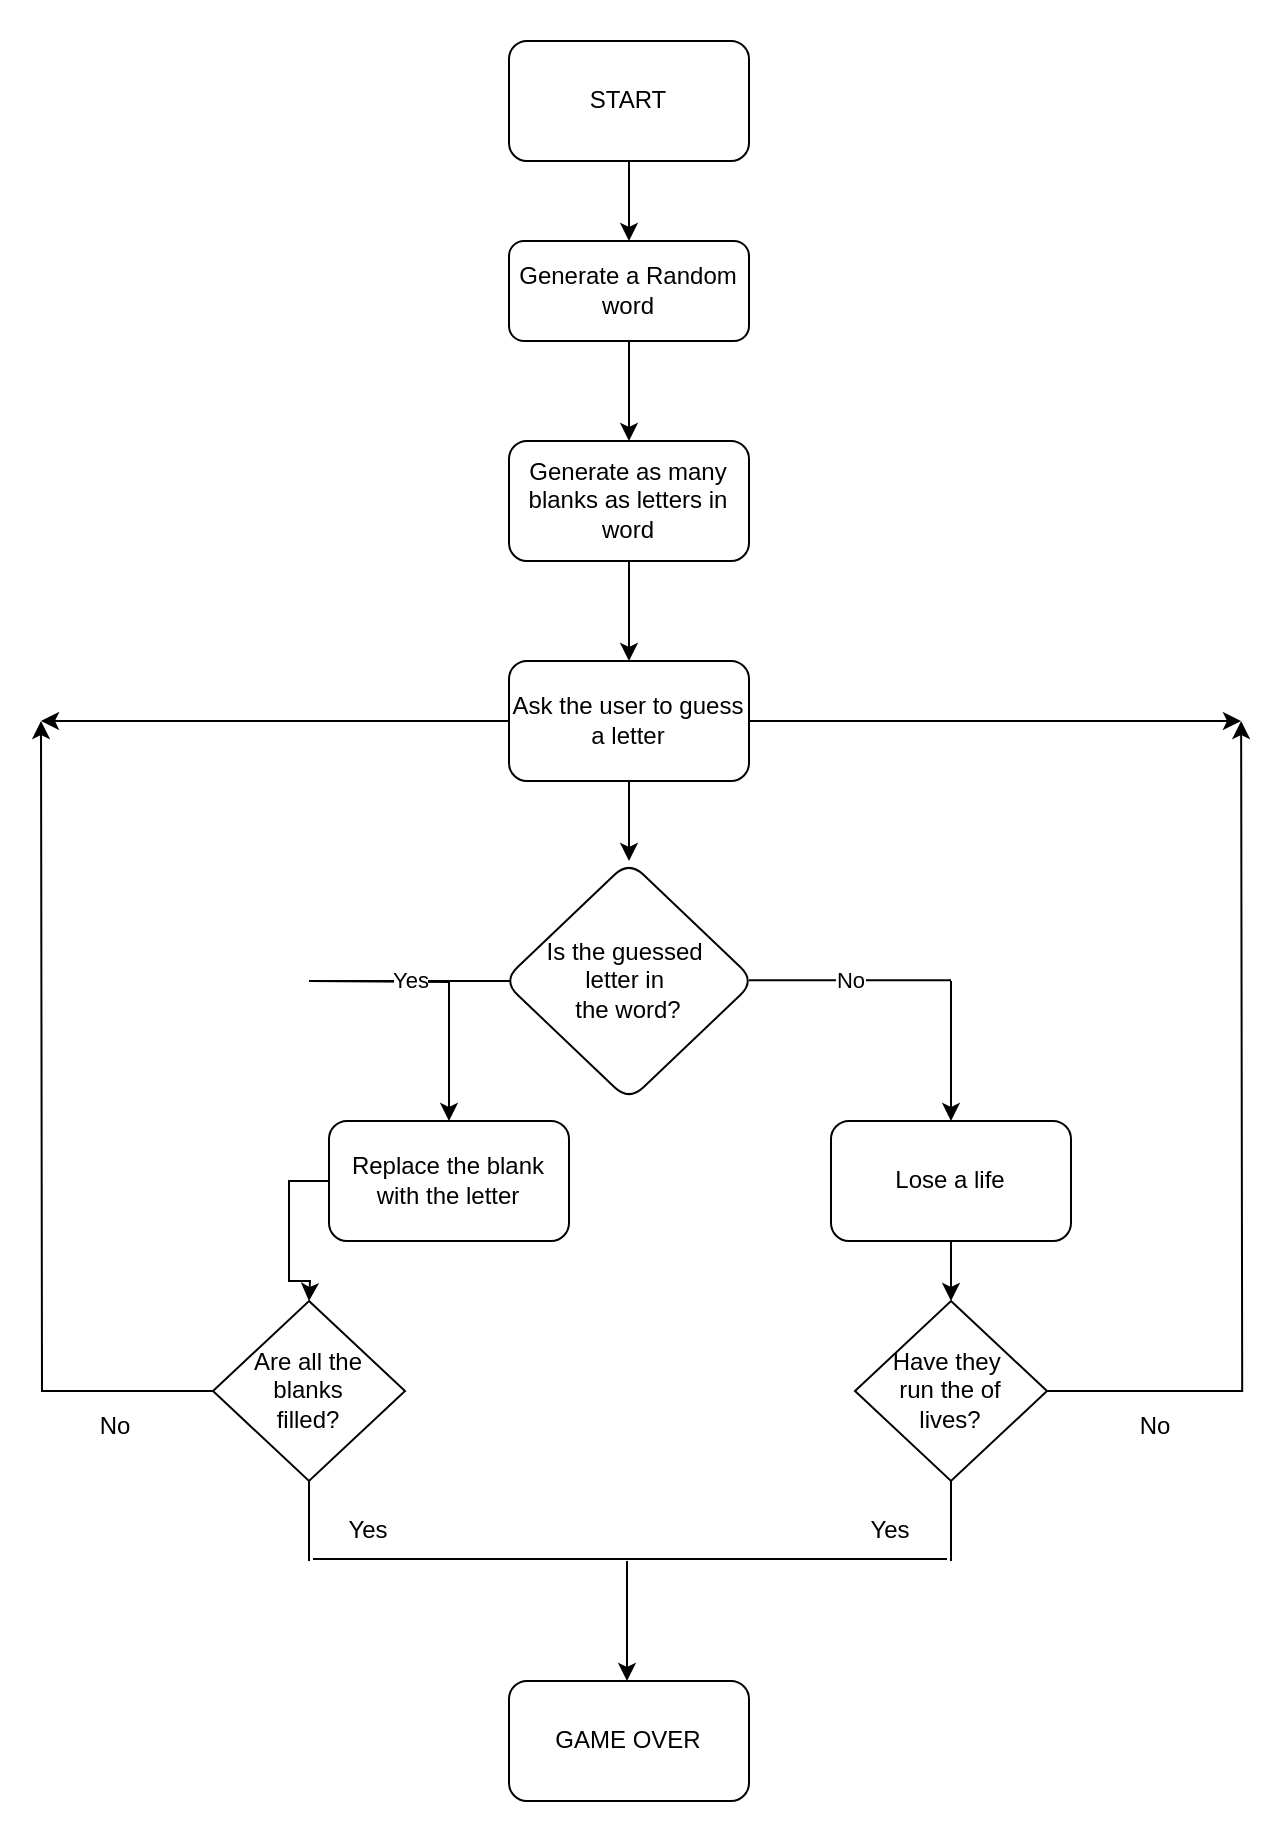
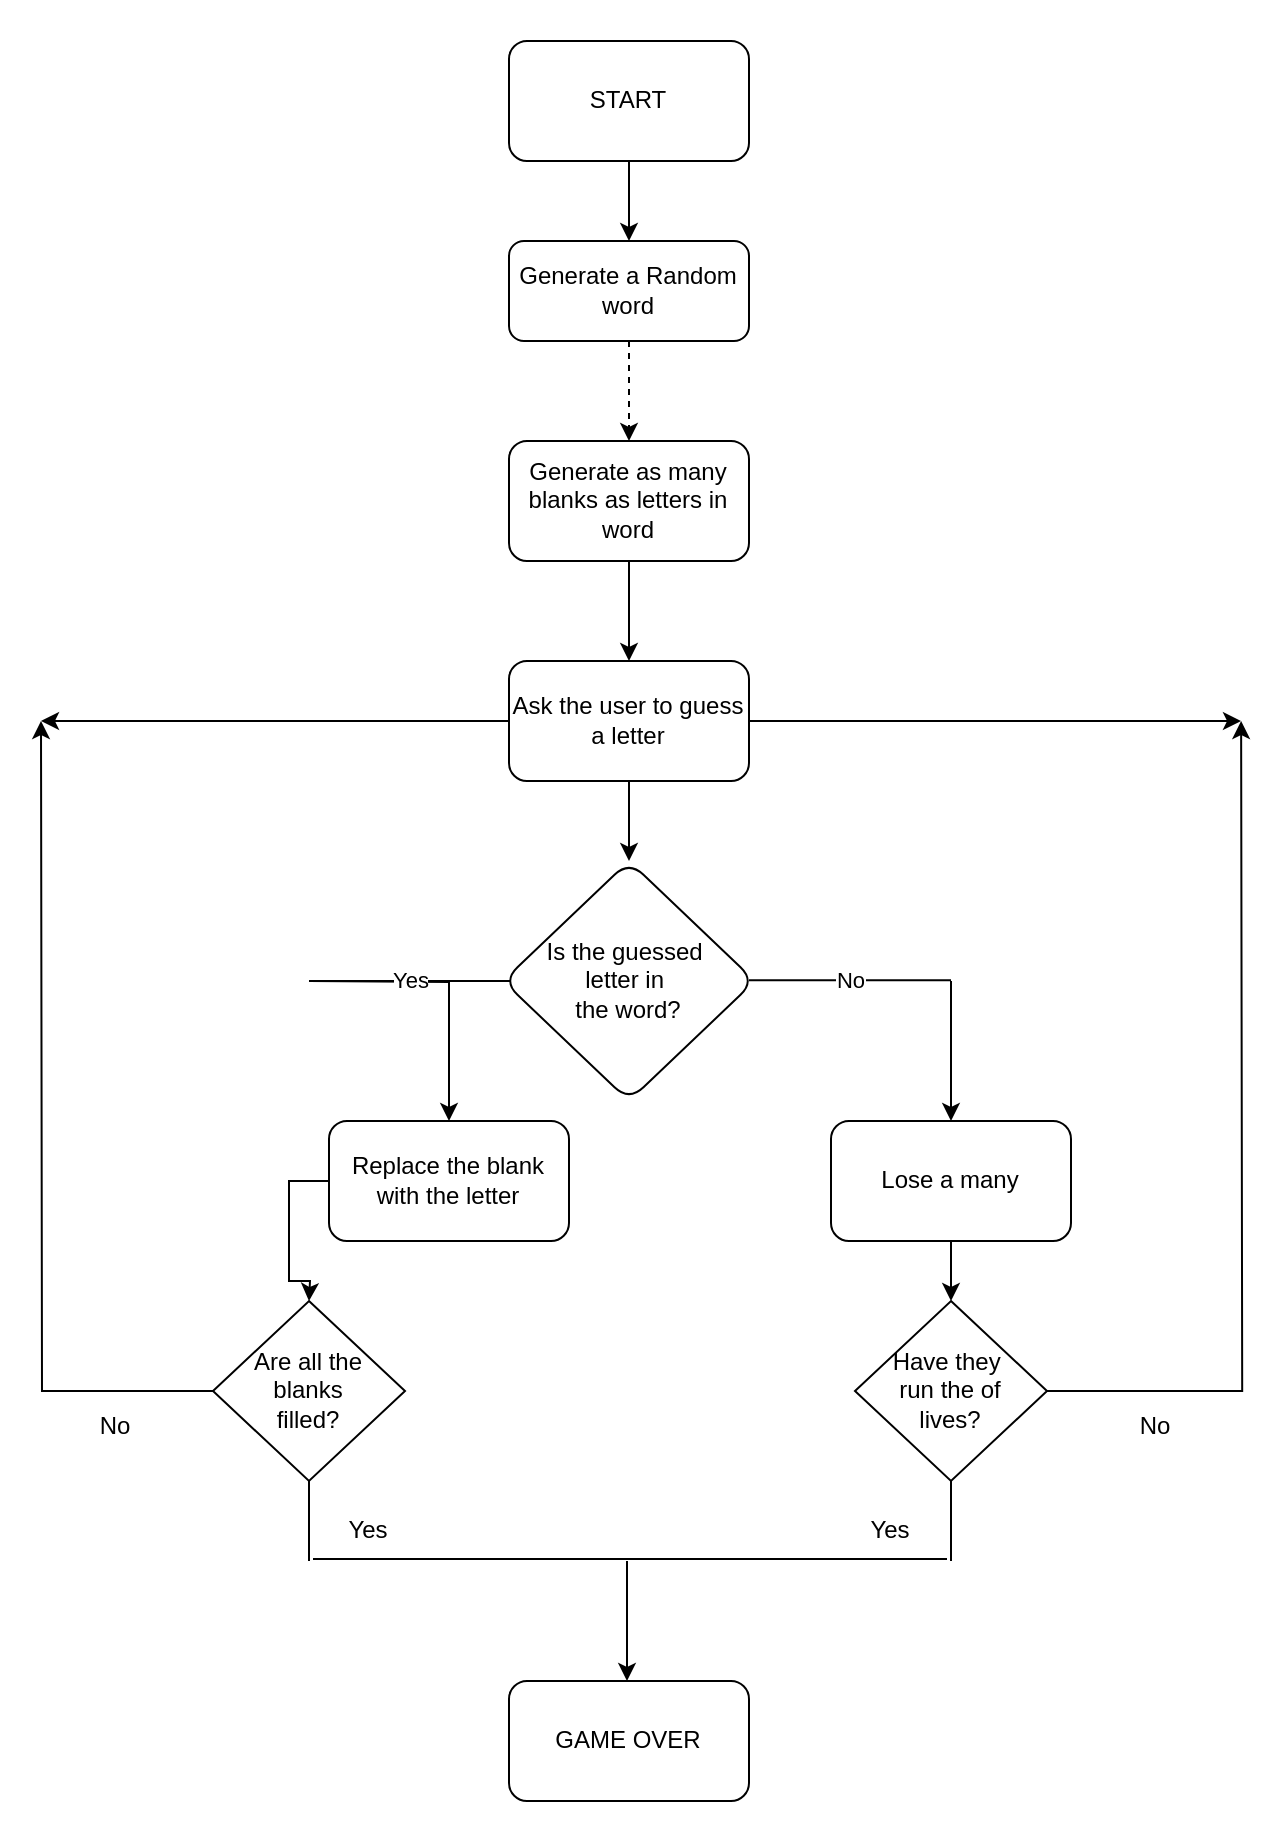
- <mxCell id="5" value="" style="edgeStyle=orthogonalEdgeStyle;rounded=0;orthogonalLoop=1;jettySize=auto;html=1;" edge="1" parent="1" source="6" target="8"><mxGeometry relative="1" as="geometry" /></mxCell>
+ <mxCell id="5" value="" style="edgeStyle=orthogonalEdgeStyle;rounded=0;orthogonalLoop=1;jettySize=auto;html=1;dashed=1;" edge="1" parent="1" source="6" target="8"><mxGeometry relative="1" as="geometry" /></mxCell>
- <mxCell id="21" value="Lose a life" style="rounded=1;whiteSpace=wrap;html=1;" vertex="1" parent="1"><mxGeometry x="415" y="560" width="120" height="60" as="geometry" /></mxCell>
+ <mxCell id="21" value="Lose a many" style="rounded=1;whiteSpace=wrap;html=1;" vertex="1" parent="1"><mxGeometry x="415" y="560" width="120" height="60" as="geometry" /></mxCell>
